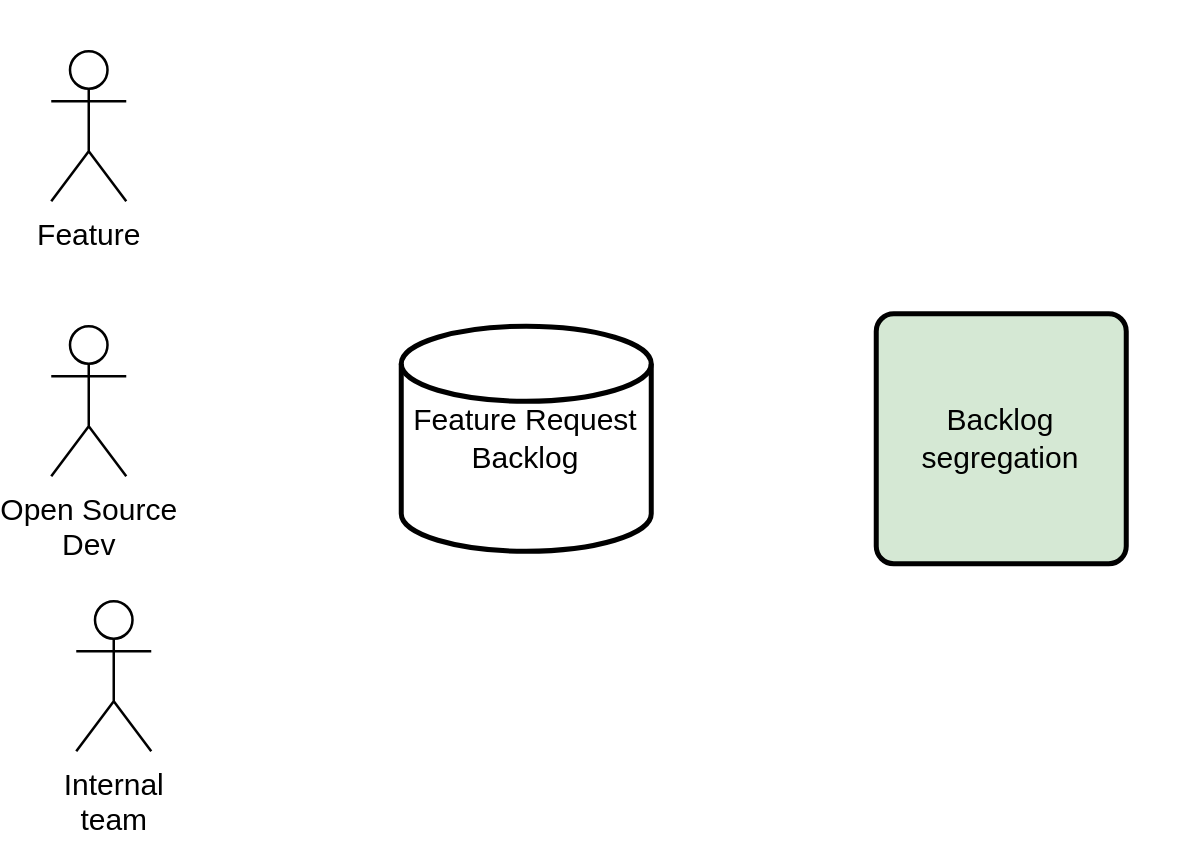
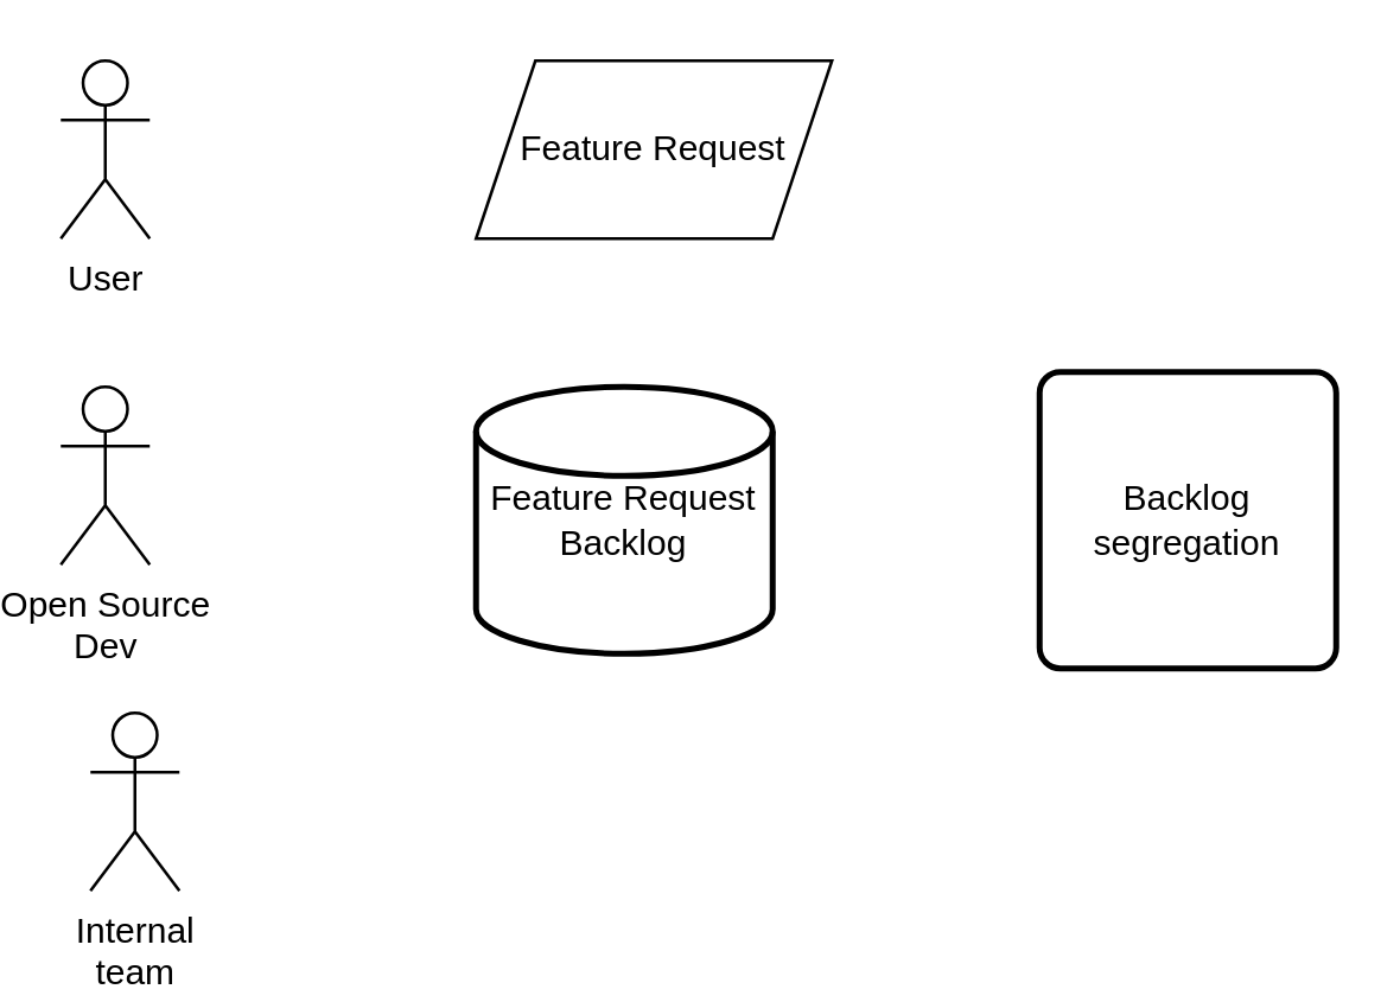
+ <mxCell id="3" value="Feature Request" style="shape=parallelogram;perimeter=parallelogramPerimeter;whiteSpace=wrap;html=1;fixedSize=1;" vertex="1" parent="1"><mxGeometry x="160" y="20" width="120" height="60" as="geometry" /></mxCell>
- <mxCell id="2" value="&lt;div&gt;Feature&lt;/div&gt;" style="shape=umlActor;verticalLabelPosition=bottom;verticalAlign=top;html=1;outlineConnect=0;" vertex="1" parent="1"><mxGeometry x="20" y="20" width="30" height="60" as="geometry" /></mxCell>
+ <mxCell id="2" value="&lt;div&gt;User&lt;/div&gt;" style="shape=umlActor;verticalLabelPosition=bottom;verticalAlign=top;html=1;outlineConnect=0;" vertex="1" parent="1"><mxGeometry x="20" y="20" width="30" height="60" as="geometry" /></mxCell>
- <mxCell id="5" value="Backlog segregation " style="rounded=1;whiteSpace=wrap;html=1;absoluteArcSize=1;arcSize=14;strokeWidth=2;fillColor=#d5e8d4;" vertex="1" parent="1"><mxGeometry x="350" y="125" width="100" height="100" as="geometry" /></mxCell>
+ <mxCell id="5" value="Backlog segregation " style="rounded=1;whiteSpace=wrap;html=1;absoluteArcSize=1;arcSize=14;strokeWidth=2;" vertex="1" parent="1"><mxGeometry x="350" y="125" width="100" height="100" as="geometry" /></mxCell>
